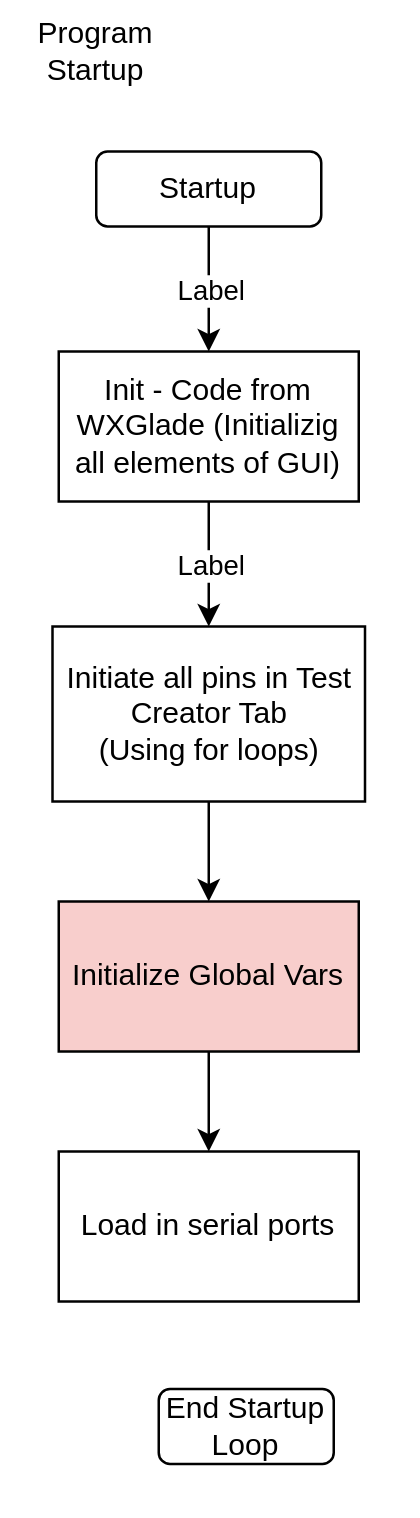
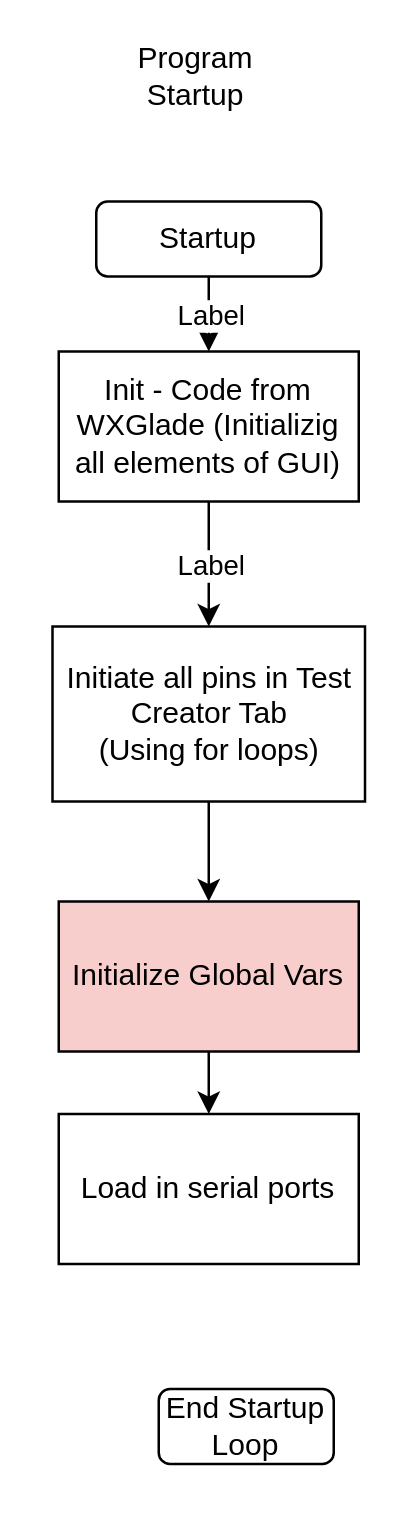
- <mxCell id="2" value="Program Startup" style="text;html=1;strokeColor=none;fillColor=none;align=center;verticalAlign=middle;whiteSpace=wrap;rounded=0;" vertex="1" parent="1"><mxGeometry x="18" y="10" width="40" height="20" as="geometry" /></mxCell>
+ <mxCell id="2" value="Program Startup" style="text;html=1;strokeColor=none;fillColor=none;align=center;verticalAlign=middle;whiteSpace=wrap;rounded=0;" vertex="1" parent="1"><mxGeometry x="58" y="20" width="40" height="20" as="geometry" /></mxCell>
- <mxCell id="4" value="Startup" style="rounded=1;whiteSpace=wrap;html=1;" vertex="1" parent="1"><mxGeometry x="38" y="60" width="90" height="30" as="geometry" /></mxCell>
+ <mxCell id="4" value="Startup" style="rounded=1;whiteSpace=wrap;html=1;" vertex="1" parent="1"><mxGeometry x="38" y="80" width="90" height="30" as="geometry" /></mxCell>
- <mxCell id="12" value="Load in serial ports" style="rounded=0;whiteSpace=wrap;html=1;" vertex="1" parent="1"><mxGeometry x="23" y="460" width="120" height="60" as="geometry" /></mxCell>
+ <mxCell id="12" value="Load in serial ports" style="rounded=0;whiteSpace=wrap;html=1;" vertex="1" parent="1"><mxGeometry x="23" y="445" width="120" height="60" as="geometry" /></mxCell>
